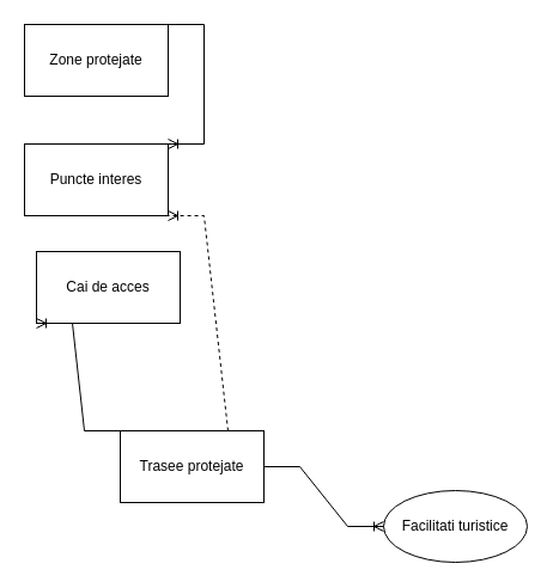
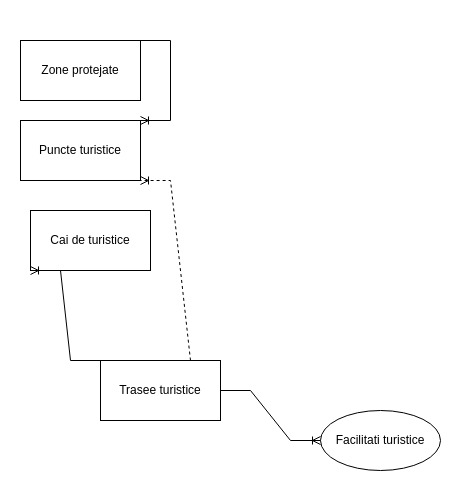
- <mxCell id="2" value="Zone protejate" style="rounded=0;whiteSpace=wrap;html=1;" parent="1" vertex="1"><mxGeometry x="20" y="20" width="120" height="60" as="geometry" /></mxCell>
+ <mxCell id="2" value="Zone protejate" style="rounded=0;whiteSpace=wrap;html=1;" parent="1" vertex="1"><mxGeometry x="20" y="40" width="120" height="60" as="geometry" /></mxCell>
- <mxCell id="4" value="Puncte interes" style="rounded=0;whiteSpace=wrap;html=1;" parent="1" vertex="1"><mxGeometry x="20" y="120" width="120" height="60" as="geometry" /></mxCell>
+ <mxCell id="4" value="Puncte turistice" style="rounded=0;whiteSpace=wrap;html=1;" parent="1" vertex="1"><mxGeometry x="20" y="120" width="120" height="60" as="geometry" /></mxCell>
- <mxCell id="3" value="Cai de acces" style="rounded=0;whiteSpace=wrap;html=1;" parent="1" vertex="1"><mxGeometry x="30" y="210" width="120" height="60" as="geometry" /></mxCell>
+ <mxCell id="3" value="Cai de turistice" style="rounded=0;whiteSpace=wrap;html=1;" parent="1" vertex="1"><mxGeometry x="30" y="210" width="120" height="60" as="geometry" /></mxCell>
- <mxCell id="5" value="Trasee protejate" style="rounded=0;whiteSpace=wrap;html=1;" parent="1" vertex="1"><mxGeometry x="100" y="360" width="120" height="60" as="geometry" /></mxCell>
+ <mxCell id="5" value="Trasee turistice" style="rounded=0;whiteSpace=wrap;html=1;" parent="1" vertex="1"><mxGeometry x="100" y="360" width="120" height="60" as="geometry" /></mxCell>
